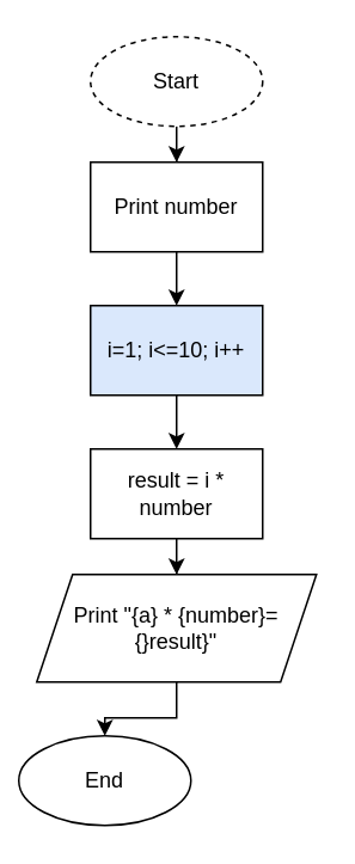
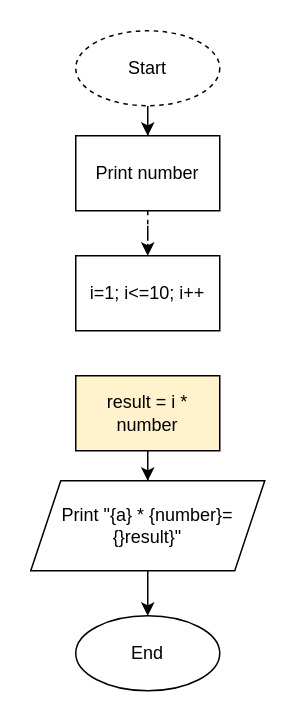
- <mxCell id="4" value="" style="edgeStyle=orthogonalEdgeStyle;rounded=0;orthogonalLoop=1;jettySize=auto;html=1;" edge="1" parent="1" source="5" target="7"><mxGeometry relative="1" as="geometry" /></mxCell>
+ <mxCell id="4" value="" style="edgeStyle=orthogonalEdgeStyle;rounded=0;orthogonalLoop=1;jettySize=auto;html=1;dashed=1;" edge="1" parent="1" source="5" target="7"><mxGeometry relative="1" as="geometry" /></mxCell>
- <mxCell id="7" value="i=1; i&amp;lt;=10; i++" style="whiteSpace=wrap;html=1;fillColor=#dae8fc;" vertex="1" parent="1"><mxGeometry x="50" y="170" width="96" height="50" as="geometry" /></mxCell>
+ <mxCell id="7" value="i=1; i&amp;lt;=10; i++" style="whiteSpace=wrap;html=1;" vertex="1" parent="1"><mxGeometry x="50" y="170" width="96" height="50" as="geometry" /></mxCell>
- <mxCell id="6" value="" style="edgeStyle=orthogonalEdgeStyle;rounded=0;orthogonalLoop=1;jettySize=auto;html=1;" edge="1" parent="1" source="7" target="9"><mxGeometry relative="1" as="geometry" /></mxCell>
- <mxCell id="9" value="result = i * number" style="whiteSpace=wrap;html=1;" vertex="1" parent="1"><mxGeometry x="50" y="250" width="96" height="50" as="geometry" /></mxCell>
+ <mxCell id="9" value="result = i * number" style="whiteSpace=wrap;html=1;fillColor=#fff2cc;" vertex="1" parent="1"><mxGeometry x="50" y="250" width="96" height="50" as="geometry" /></mxCell>
- <mxCell id="12" value="End" style="ellipse;whiteSpace=wrap;html=1;" vertex="1" parent="1"><mxGeometry x="10" y="410" width="96" height="50" as="geometry" /></mxCell>
+ <mxCell id="12" value="End" style="ellipse;whiteSpace=wrap;html=1;" vertex="1" parent="1"><mxGeometry x="50" y="410" width="96" height="50" as="geometry" /></mxCell>
